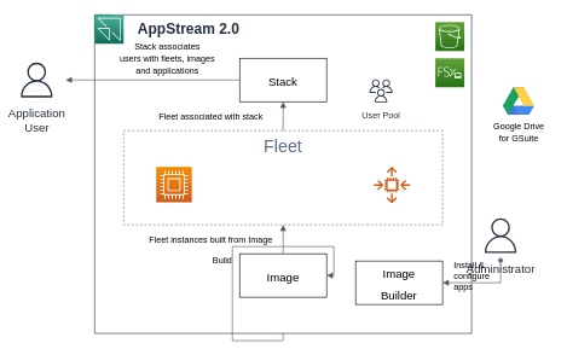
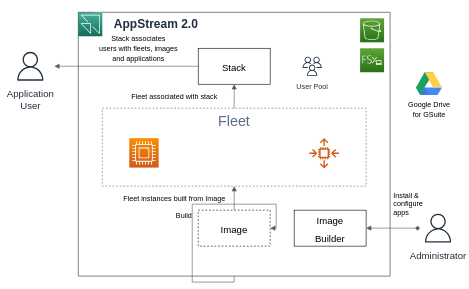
- <mxCell id="18" value="User Pool" style="outlineConnect=0;fontColor=#232F3E;gradientColor=none;strokeColor=#232F3E;fillColor=#ffffff;dashed=0;verticalLabelPosition=bottom;verticalAlign=top;align=center;html=1;fontSize=12;fontStyle=0;aspect=fixed;shape=mxgraph.aws4.resourceIcon;resIcon=mxgraph.aws4.users;" parent="1" vertex="1"><mxGeometry x="505" y="105" width="40" height="40" as="geometry" /></mxCell>
+ <mxCell id="18" value="User Pool" style="outlineConnect=0;fontColor=#232F3E;gradientColor=none;strokeColor=#232F3E;fillColor=#ffffff;dashed=0;verticalLabelPosition=bottom;verticalAlign=top;align=center;html=1;fontSize=12;fontStyle=0;aspect=fixed;shape=mxgraph.aws4.resourceIcon;resIcon=mxgraph.aws4.users;" parent="1" vertex="1"><mxGeometry x="500" y="90" width="40" height="40" as="geometry" /></mxCell>
- <mxCell id="6" value="&lt;span style=&quot;font-size: 16px&quot;&gt;Administrator&lt;/span&gt;" style="outlineConnect=0;fontColor=#232F3E;gradientColor=none;strokeColor=#232F3E;dashed=0;verticalLabelPosition=bottom;verticalAlign=top;align=center;html=1;fontSize=12;fontStyle=0;aspect=fixed;shape=mxgraph.aws4.resourceIcon;resIcon=mxgraph.aws4.user;fillColor=none;" parent="1" vertex="1"><mxGeometry x="660" y="295" width="60" height="60" as="geometry" /></mxCell>
+ <mxCell id="6" value="&lt;span style=&quot;font-size: 16px&quot;&gt;Administrator&lt;/span&gt;" style="outlineConnect=0;fontColor=#232F3E;gradientColor=none;strokeColor=#232F3E;dashed=0;verticalLabelPosition=bottom;verticalAlign=top;align=center;html=1;fontSize=12;fontStyle=0;aspect=fixed;shape=mxgraph.aws4.resourceIcon;resIcon=mxgraph.aws4.user;fillColor=none;" parent="1" vertex="1"><mxGeometry x="700" y="350" width="60" height="60" as="geometry" /></mxCell>
- <mxCell id="8" value="&lt;span style=&quot;font-size: 16px&quot;&gt;Image&lt;/span&gt;" style="rounded=0;whiteSpace=wrap;html=1;fontSize=24;fillColor=none;" parent="1" vertex="1"><mxGeometry x="330" y="350" width="120" height="60" as="geometry" /></mxCell>
+ <mxCell id="8" value="&lt;span style=&quot;font-size: 16px&quot;&gt;Image&lt;/span&gt;" style="rounded=0;whiteSpace=wrap;html=1;fontSize=24;fillColor=none;dashed=1;" parent="1" vertex="1"><mxGeometry x="330" y="350" width="120" height="60" as="geometry" /></mxCell>
- <mxCell id="7" value="&lt;font style=&quot;font-size: 16px&quot;&gt;Image&lt;br&gt;Builder&lt;/font&gt;" style="rounded=0;whiteSpace=wrap;html=1;fontSize=24;fillColor=none;" parent="1" vertex="1"><mxGeometry x="490" y="360" width="120" height="60" as="geometry" /></mxCell>
+ <mxCell id="7" value="&lt;font style=&quot;font-size: 16px&quot;&gt;Image&lt;br&gt;Builder&lt;/font&gt;" style="rounded=0;whiteSpace=wrap;html=1;fontSize=24;fillColor=none;" parent="1" vertex="1"><mxGeometry x="490" y="350" width="120" height="60" as="geometry" /></mxCell>
